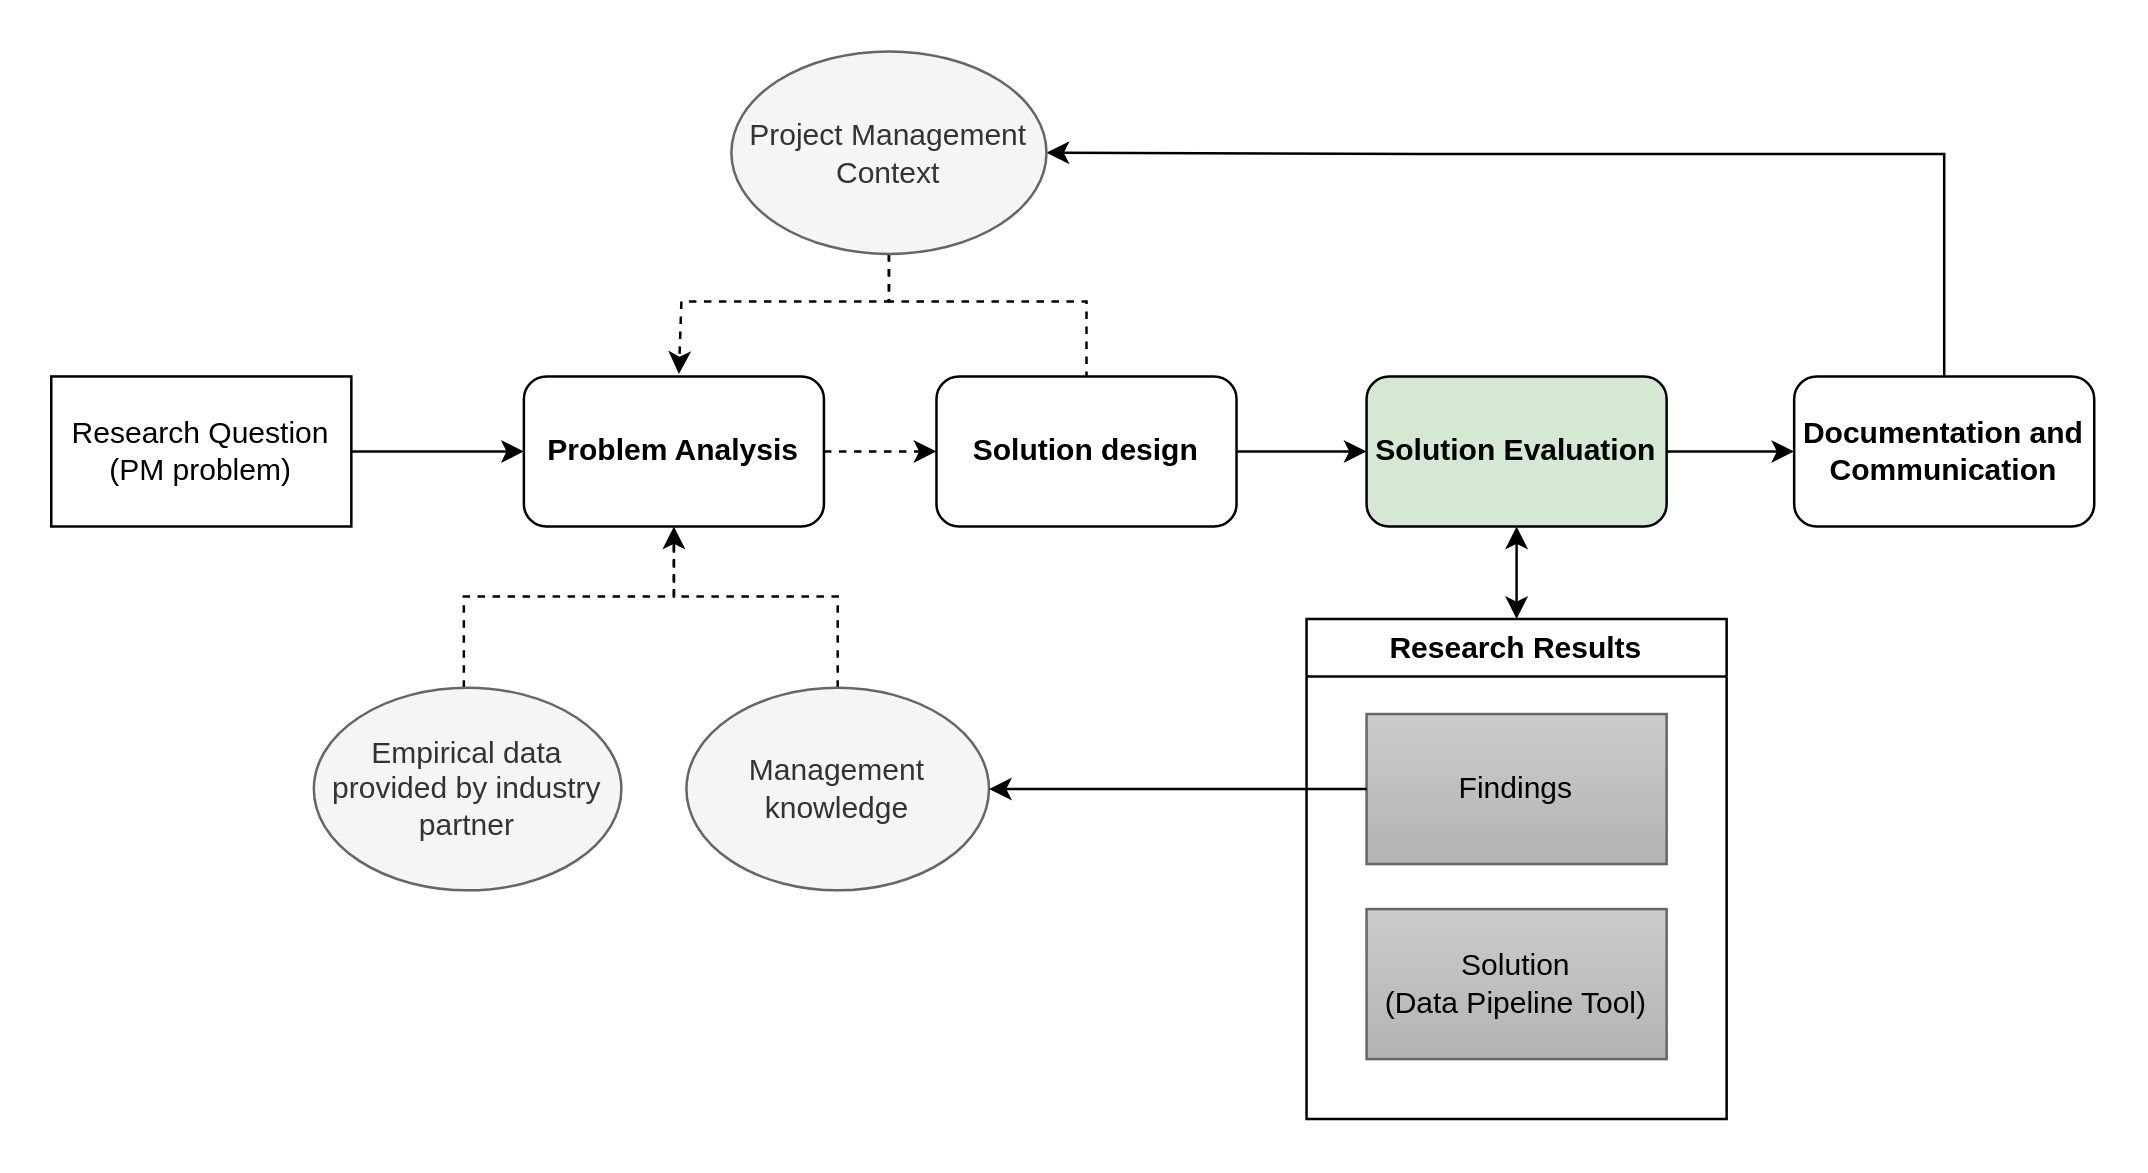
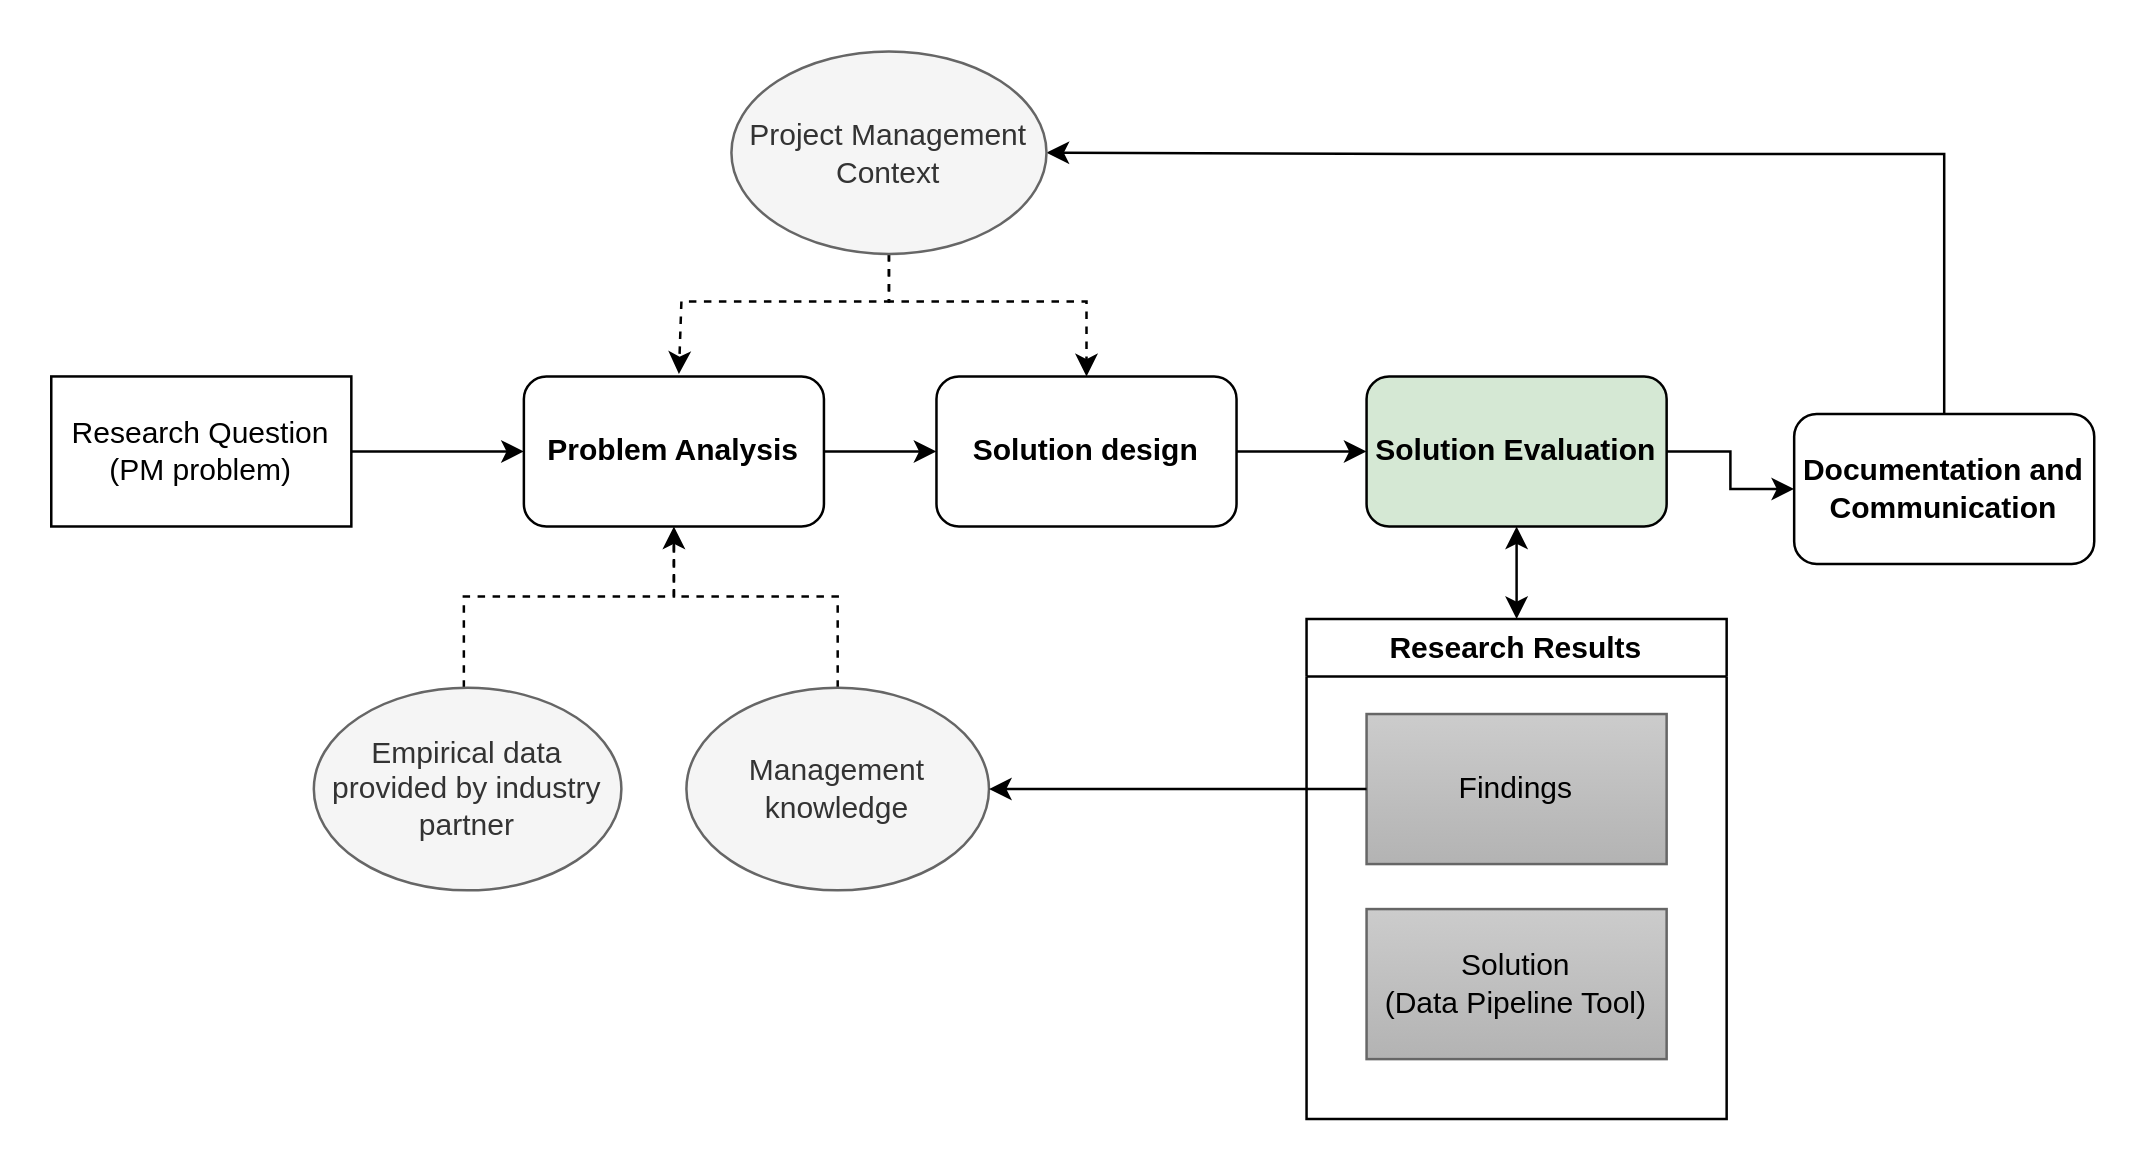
- <mxCell id="16" value="" style="edgeStyle=orthogonalEdgeStyle;rounded=0;orthogonalLoop=1;jettySize=auto;html=1;dashed=1;endArrow=none;" edge="1" parent="1" source="17" target="19"><mxGeometry relative="1" as="geometry"><Array as="points"><mxPoint x="355" y="120" /><mxPoint x="434" y="120" /></Array></mxGeometry></mxCell>
+ <mxCell id="16" value="" style="edgeStyle=orthogonalEdgeStyle;rounded=0;orthogonalLoop=1;jettySize=auto;html=1;dashed=1;" edge="1" parent="1" source="17" target="19"><mxGeometry relative="1" as="geometry"><Array as="points"><mxPoint x="355" y="120" /><mxPoint x="434" y="120" /></Array></mxGeometry></mxCell>
- <mxCell id="4" value="" style="edgeStyle=orthogonalEdgeStyle;rounded=0;orthogonalLoop=1;jettySize=auto;html=1;dashed=1;" edge="1" parent="1" source="5" target="19"><mxGeometry relative="1" as="geometry" /></mxCell>
+ <mxCell id="4" value="" style="edgeStyle=orthogonalEdgeStyle;rounded=0;orthogonalLoop=1;jettySize=auto;html=1;" edge="1" parent="1" source="5" target="19"><mxGeometry relative="1" as="geometry" /></mxCell>
- <mxCell id="9" value="Documentation and Communication" style="rounded=1;whiteSpace=wrap;html=1;fontStyle=1" parent="1" vertex="1"><mxGeometry x="717" y="150" width="120" height="60" as="geometry" /></mxCell>
+ <mxCell id="9" value="Documentation and Communication" style="rounded=1;whiteSpace=wrap;html=1;fontStyle=1" parent="1" vertex="1"><mxGeometry x="717" y="165" width="120" height="60" as="geometry" /></mxCell>
